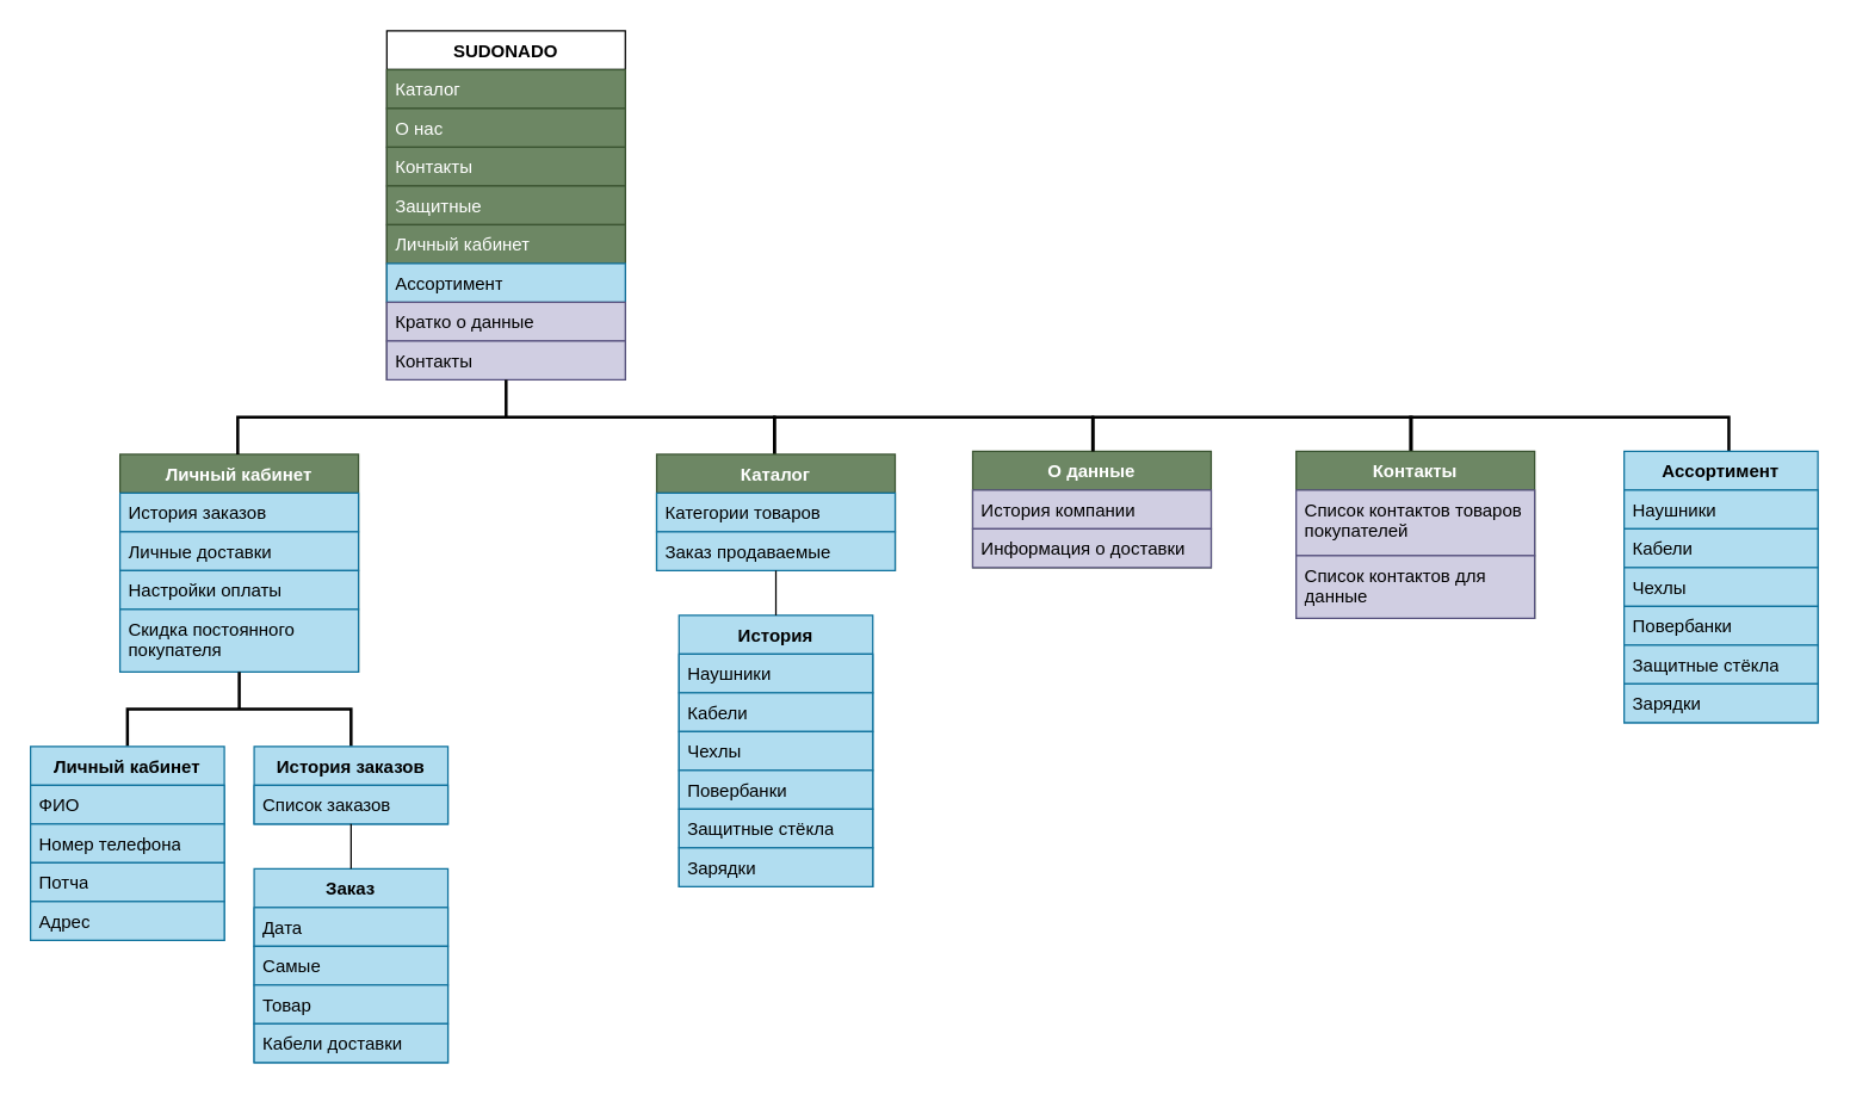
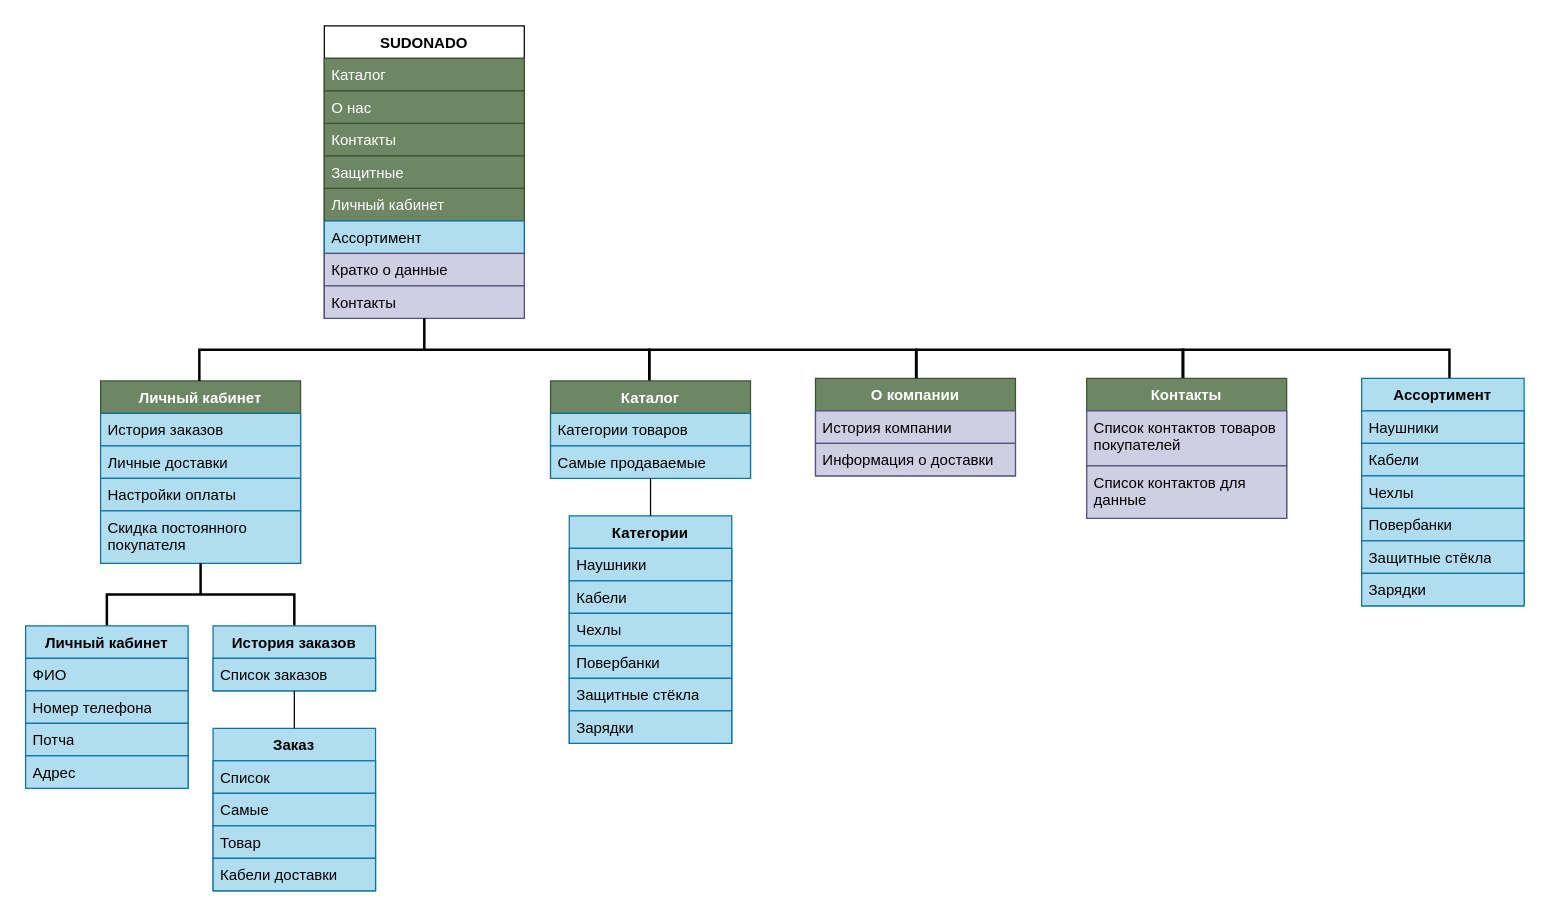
- <mxCell id="40" value="О данные" style="swimlane;fontStyle=1;align=center;verticalAlign=top;childLayout=stackLayout;horizontal=1;startSize=26;horizontalStack=0;resizeParent=1;resizeParentMax=0;resizeLast=0;collapsible=1;marginBottom=0;whiteSpace=wrap;html=1;fillColor=#6d8764;strokeColor=#3A5431;fontColor=#ffffff;" parent="1" vertex="1"><mxGeometry x="652" y="302" width="160" height="78" as="geometry" /></mxCell>
+ <mxCell id="40" value="О компании" style="swimlane;fontStyle=1;align=center;verticalAlign=top;childLayout=stackLayout;horizontal=1;startSize=26;horizontalStack=0;resizeParent=1;resizeParentMax=0;resizeLast=0;collapsible=1;marginBottom=0;whiteSpace=wrap;html=1;fillColor=#6d8764;strokeColor=#3A5431;fontColor=#ffffff;" parent="1" vertex="1"><mxGeometry x="652" y="302" width="160" height="78" as="geometry" /></mxCell>
- <mxCell id="49" value="Заказ продаваемые" style="text;strokeColor=#10739e;fillColor=#b1ddf0;align=left;verticalAlign=top;spacingLeft=4;spacingRight=4;overflow=hidden;rotatable=0;points=[[0,0.5],[1,0.5]];portConstraint=eastwest;whiteSpace=wrap;html=1;" vertex="1" parent="47"><mxGeometry y="52" width="160" height="26" as="geometry" /></mxCell>
+ <mxCell id="49" value="Самые продаваемые" style="text;strokeColor=#10739e;fillColor=#b1ddf0;align=left;verticalAlign=top;spacingLeft=4;spacingRight=4;overflow=hidden;rotatable=0;points=[[0,0.5],[1,0.5]];portConstraint=eastwest;whiteSpace=wrap;html=1;" vertex="1" parent="47"><mxGeometry y="52" width="160" height="26" as="geometry" /></mxCell>
- <mxCell id="32" value="История" style="swimlane;fontStyle=1;align=center;verticalAlign=top;childLayout=stackLayout;horizontal=1;startSize=26;horizontalStack=0;resizeParent=1;resizeParentMax=0;resizeLast=0;collapsible=1;marginBottom=0;whiteSpace=wrap;html=1;fillColor=#b1ddf0;strokeColor=#10739e;" parent="1" vertex="1"><mxGeometry x="455" y="412" width="130" height="182" as="geometry" /></mxCell>
+ <mxCell id="32" value="Категории" style="swimlane;fontStyle=1;align=center;verticalAlign=top;childLayout=stackLayout;horizontal=1;startSize=26;horizontalStack=0;resizeParent=1;resizeParentMax=0;resizeLast=0;collapsible=1;marginBottom=0;whiteSpace=wrap;html=1;fillColor=#b1ddf0;strokeColor=#10739e;" parent="1" vertex="1"><mxGeometry x="455" y="412" width="130" height="182" as="geometry" /></mxCell>
- <mxCell id="27" value="Дата" style="text;strokeColor=#10739e;fillColor=#b1ddf0;align=left;verticalAlign=top;spacingLeft=4;spacingRight=4;overflow=hidden;rotatable=0;points=[[0,0.5],[1,0.5]];portConstraint=eastwest;whiteSpace=wrap;html=1;" parent="26" vertex="1"><mxGeometry y="26" width="130" height="26" as="geometry" /></mxCell>
+ <mxCell id="27" value="Список" style="text;strokeColor=#10739e;fillColor=#b1ddf0;align=left;verticalAlign=top;spacingLeft=4;spacingRight=4;overflow=hidden;rotatable=0;points=[[0,0.5],[1,0.5]];portConstraint=eastwest;whiteSpace=wrap;html=1;" parent="26" vertex="1"><mxGeometry y="26" width="130" height="26" as="geometry" /></mxCell>
